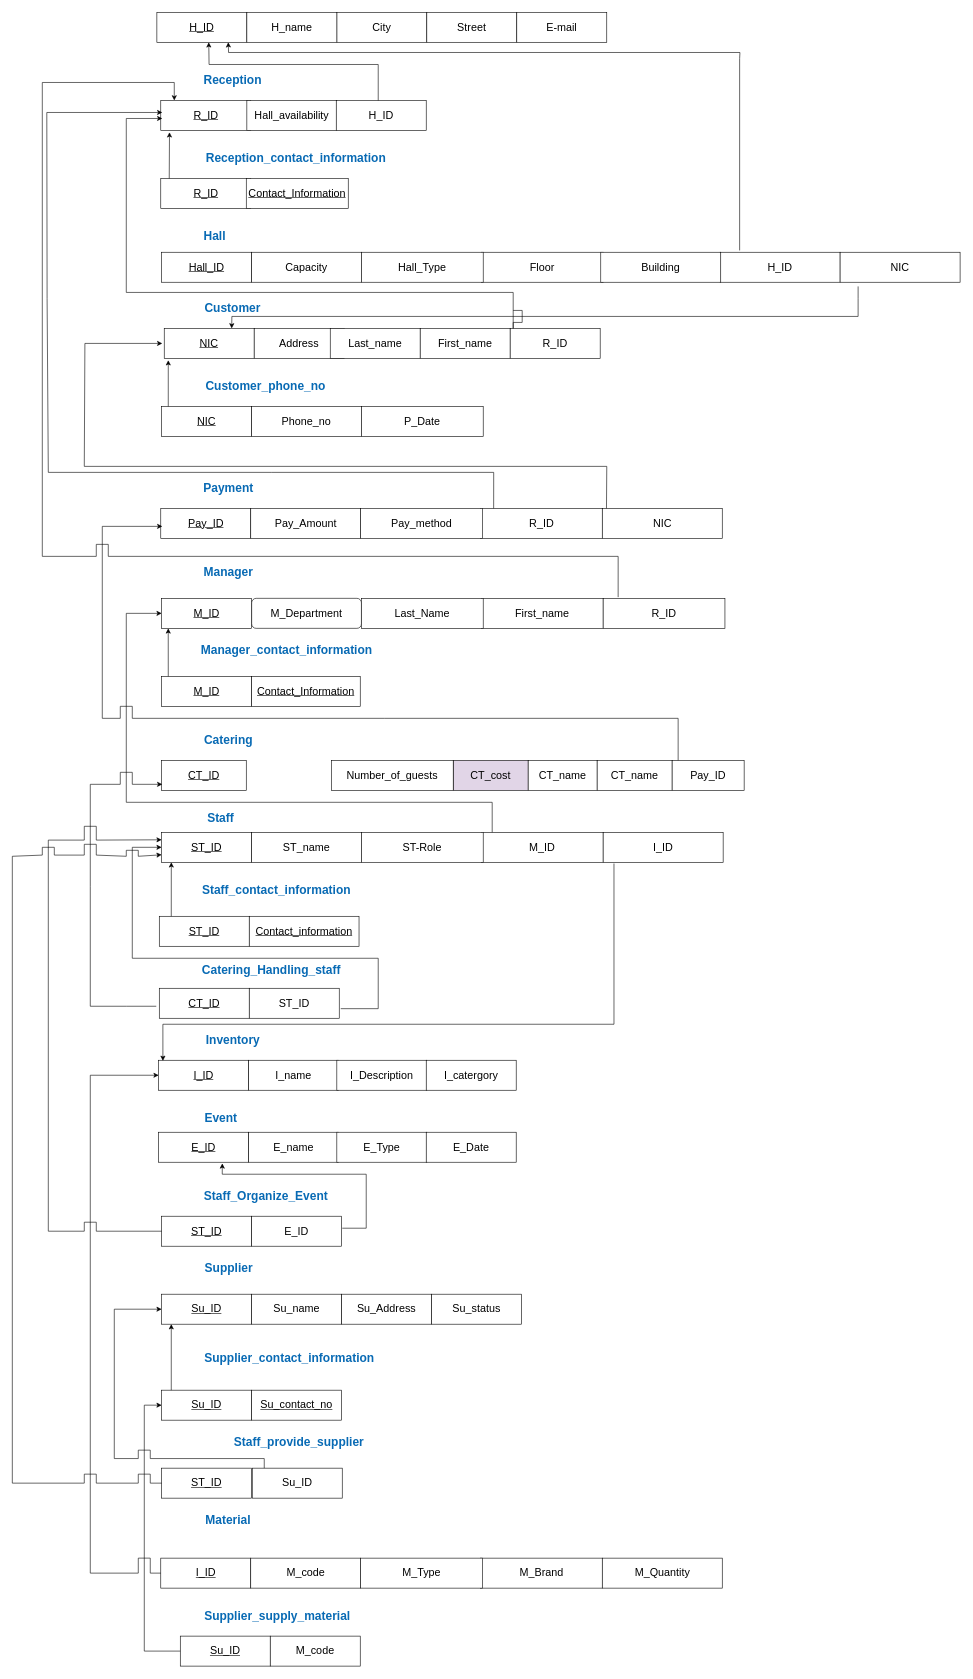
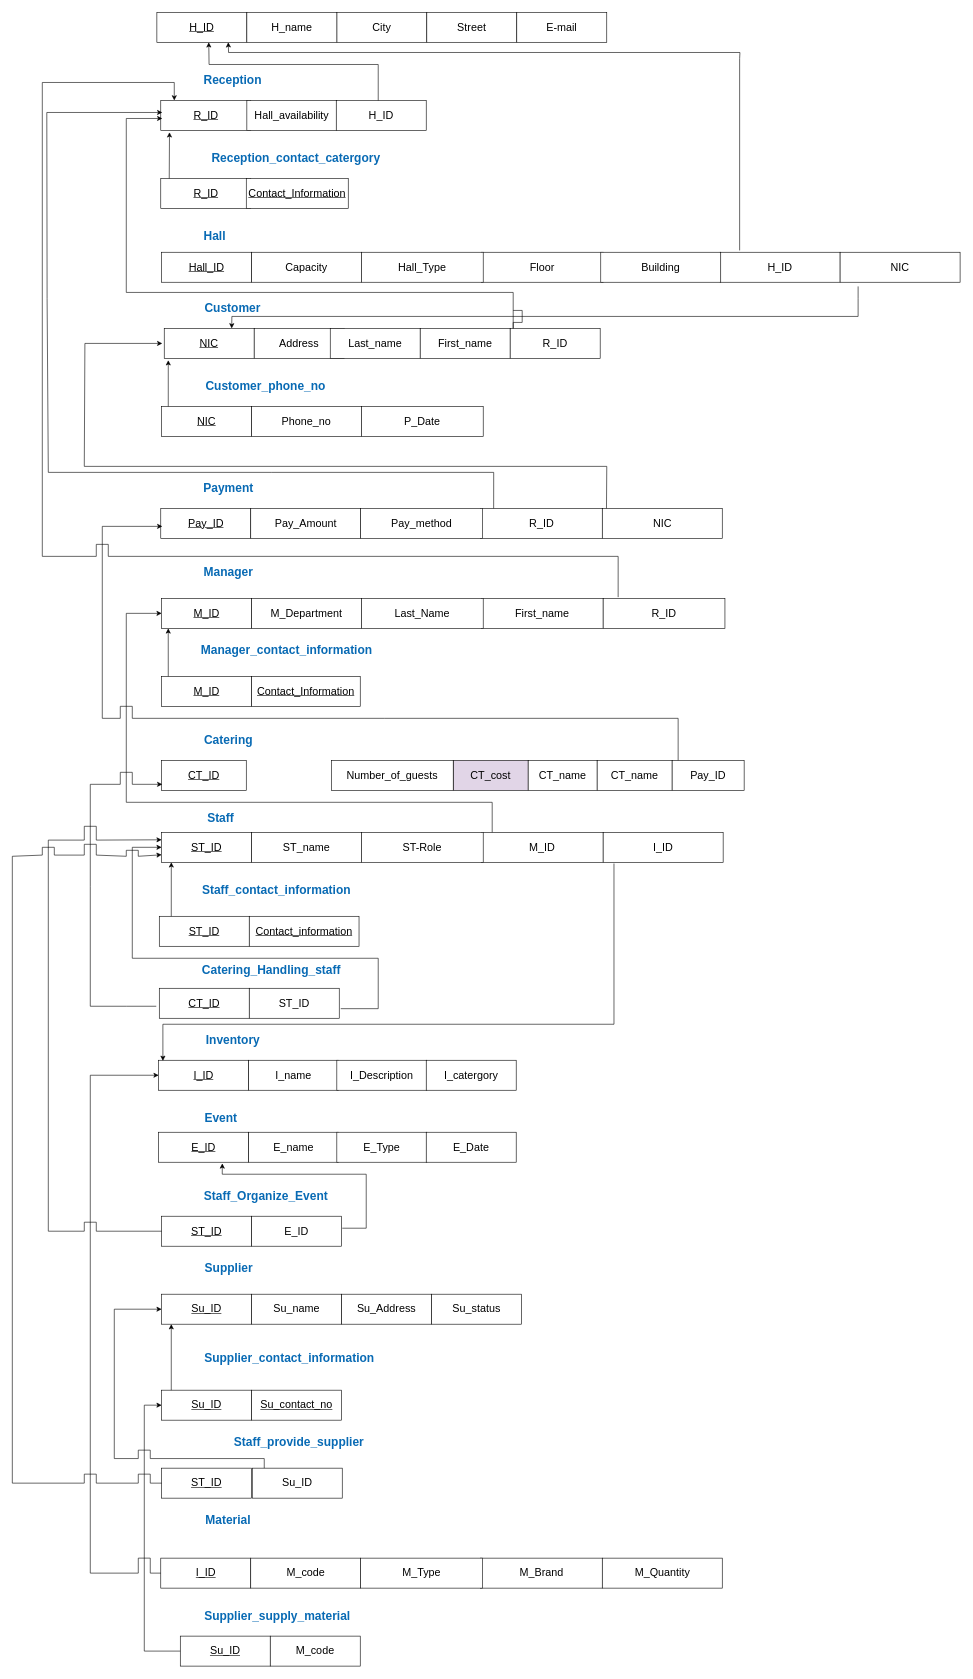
- <mxCell id="11" value="Reception_contact_information" style="text;html=1;align=center;verticalAlign=middle;whiteSpace=wrap;rounded=0;fontStyle=1;fontSize=20;fontColor=#086ab4;" parent="1" vertex="1"><mxGeometry x="311.5" y="247" width="362" height="30" as="geometry" /></mxCell>
+ <mxCell id="11" value="Reception_contact_catergory" style="text;html=1;align=center;verticalAlign=middle;whiteSpace=wrap;rounded=0;fontStyle=1;fontSize=20;fontColor=#086ab4;" parent="1" vertex="1"><mxGeometry x="311.5" y="247" width="362" height="30" as="geometry" /></mxCell>
- <mxCell id="30" value="&lt;span style=&quot;font-size: 18px;&quot;&gt;M_Department&lt;/span&gt;" style="whiteSpace=wrap;html=1;align=center;rounded=1;" parent="1" vertex="1"><mxGeometry x="419" y="997" width="183" height="50" as="geometry" /></mxCell>
+ <mxCell id="30" value="&lt;span style=&quot;font-size: 18px;&quot;&gt;M_Department&lt;/span&gt;" style="rounded=0;whiteSpace=wrap;html=1;align=center;" parent="1" vertex="1"><mxGeometry x="419" y="997" width="183" height="50" as="geometry" /></mxCell>
